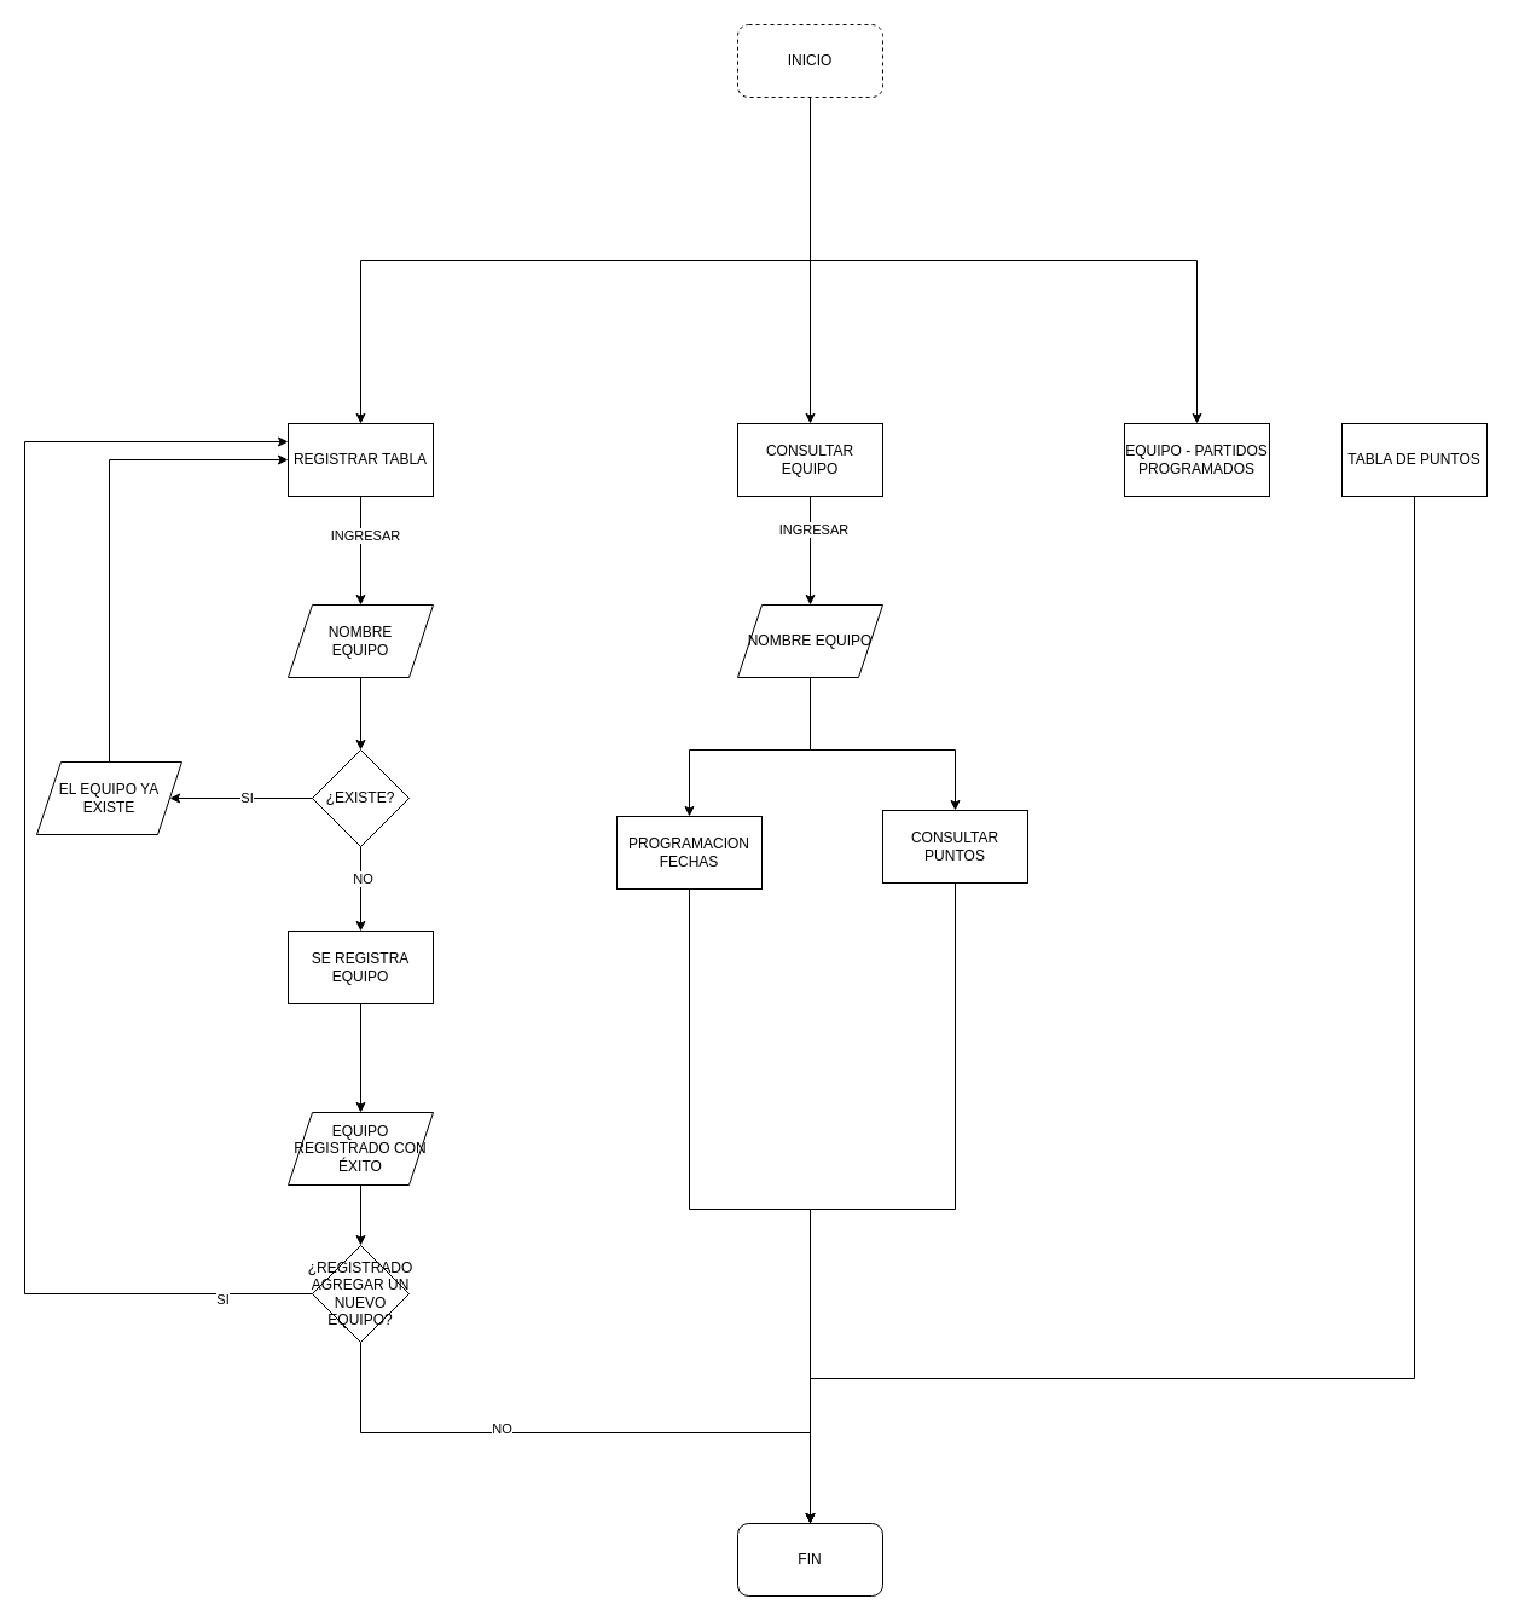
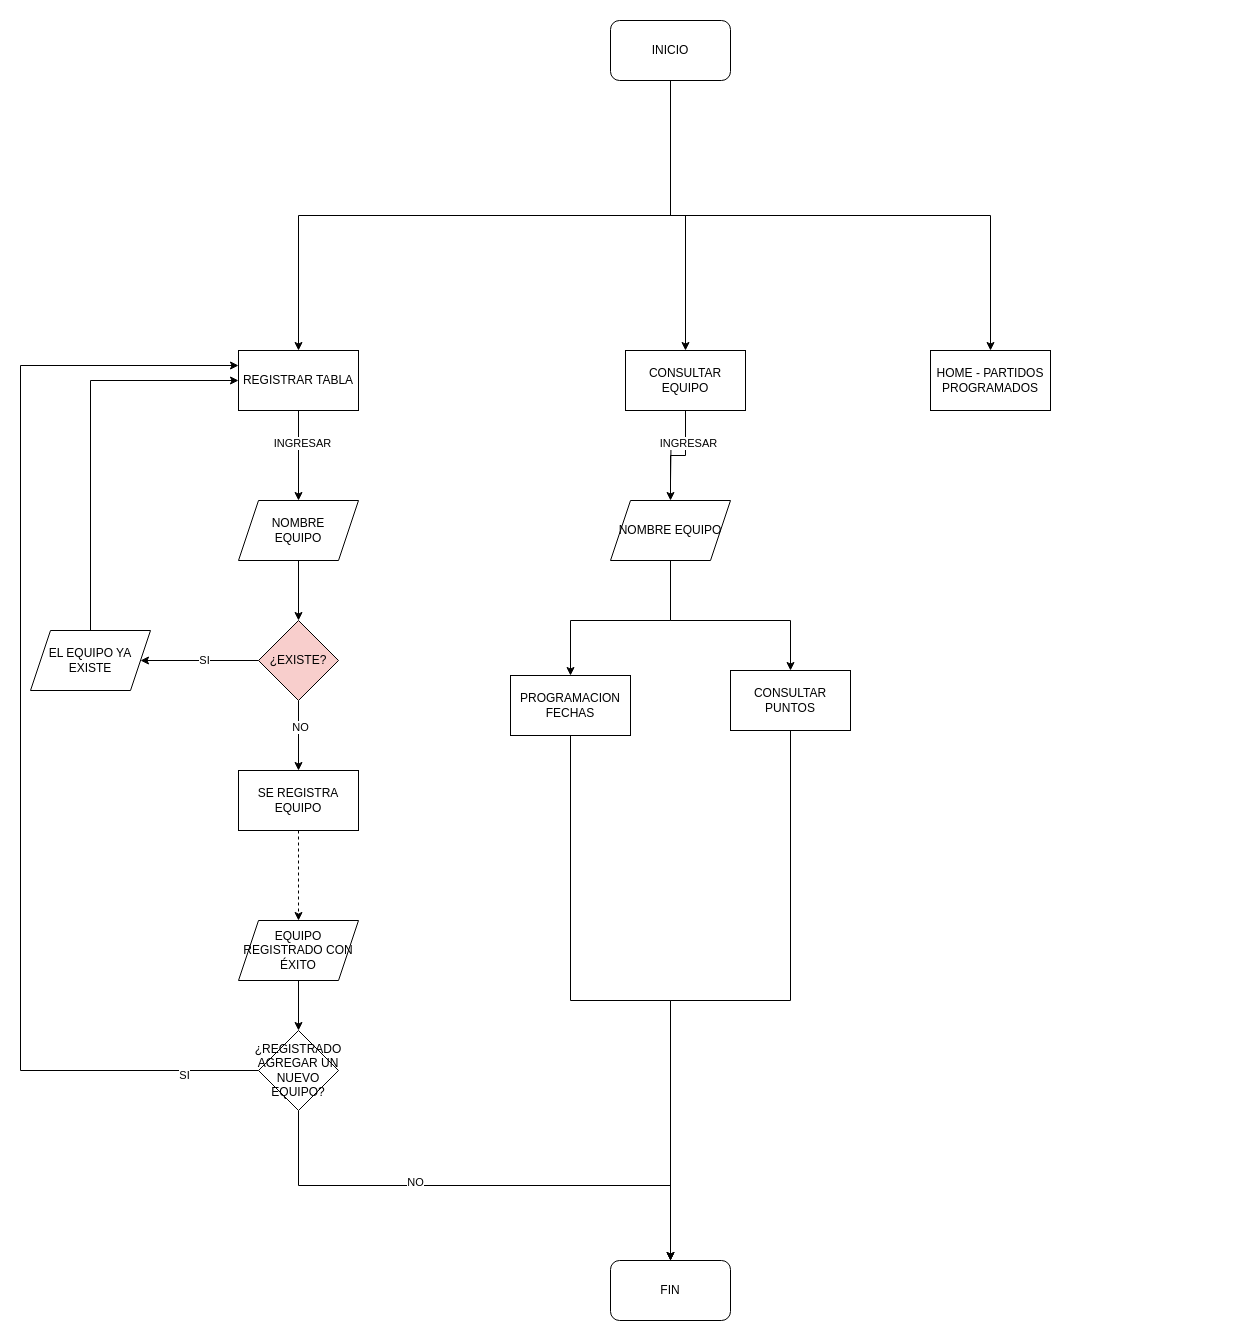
- <mxCell id="5" value="INICIO" style="rounded=1;whiteSpace=wrap;html=1;dashed=1;" vertex="1" parent="1"><mxGeometry x="610" y="20" width="120" height="60" as="geometry" /></mxCell>
+ <mxCell id="5" value="INICIO" style="rounded=1;whiteSpace=wrap;html=1;" vertex="1" parent="1"><mxGeometry x="610" y="20" width="120" height="60" as="geometry" /></mxCell>
- <mxCell id="26" value="CONSULTAR EQUIPO" style="rounded=0;whiteSpace=wrap;html=1;" vertex="1" parent="1"><mxGeometry x="610" y="350" width="120" height="60" as="geometry" /></mxCell>
+ <mxCell id="26" value="CONSULTAR EQUIPO" style="rounded=0;whiteSpace=wrap;html=1;" vertex="1" parent="1"><mxGeometry x="625" y="350" width="120" height="60" as="geometry" /></mxCell>
- <mxCell id="6" value="EQUIPO - PARTIDOS PROGRAMADOS" style="rounded=0;whiteSpace=wrap;html=1;" vertex="1" parent="1"><mxGeometry x="930" y="350" width="120" height="60" as="geometry" /></mxCell>
+ <mxCell id="6" value="HOME - PARTIDOS PROGRAMADOS" style="rounded=0;whiteSpace=wrap;html=1;" vertex="1" parent="1"><mxGeometry x="930" y="350" width="120" height="60" as="geometry" /></mxCell>
- <mxCell id="39" value="TABLA DE PUNTOS" style="rounded=0;whiteSpace=wrap;html=1;" vertex="1" parent="1"><mxGeometry x="1110" y="350" width="120" height="60" as="geometry" /></mxCell>
- <mxCell id="11" value="¿EXISTE?" style="rhombus;whiteSpace=wrap;html=1;" vertex="1" parent="1"><mxGeometry x="258" y="620" width="80" height="80" as="geometry" /></mxCell>
+ <mxCell id="11" value="¿EXISTE?" style="rhombus;whiteSpace=wrap;html=1;fillColor=#f8cecc;" vertex="1" parent="1"><mxGeometry x="258" y="620" width="80" height="80" as="geometry" /></mxCell>
- <mxCell id="12" style="edgeStyle=orthogonalEdgeStyle;rounded=0;orthogonalLoop=1;jettySize=auto;html=1;exitX=0.5;exitY=1;exitDx=0;exitDy=0;entryX=0.5;entryY=0;entryDx=0;entryDy=0;" edge="1" parent="1" source="13" target="37"><mxGeometry relative="1" as="geometry" /></mxCell>
+ <mxCell id="12" style="edgeStyle=orthogonalEdgeStyle;rounded=0;orthogonalLoop=1;jettySize=auto;html=1;exitX=0.5;exitY=1;exitDx=0;exitDy=0;entryX=0.5;entryY=0;entryDx=0;entryDy=0;dashed=1;" edge="1" parent="1" source="13" target="37"><mxGeometry relative="1" as="geometry" /></mxCell>
- <mxCell id="38" style="edgeStyle=orthogonalEdgeStyle;rounded=0;orthogonalLoop=1;jettySize=auto;html=1;exitX=0.5;exitY=1;exitDx=0;exitDy=0;entryX=0.5;entryY=0;entryDx=0;entryDy=0;" edge="1" parent="1" source="39" target="35"><mxGeometry relative="1" as="geometry"><Array as="points"><mxPoint x="1170" y="1140" /><mxPoint x="670" y="1140" /></Array></mxGeometry></mxCell>
